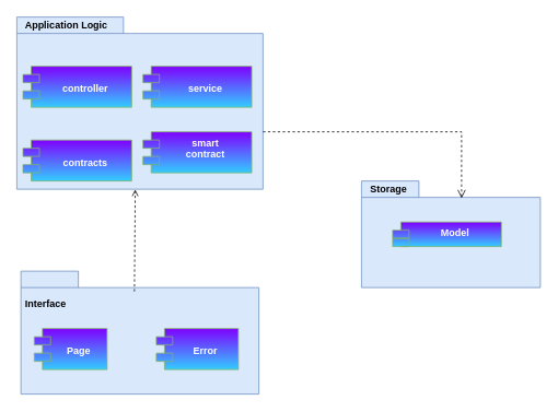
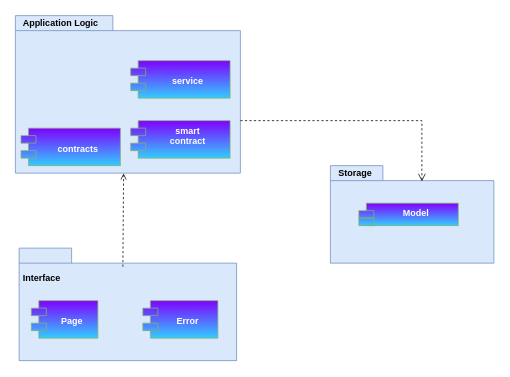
- <mxCell id="8" value="&#10;controller" style="shape=module;align=left;spacingLeft=20;align=center;verticalAlign=top;fillColor=#7F00FF;strokeColor=#82b366;gradientColor=#33CCFF;fontColor=#FFFFFF;fontStyle=1" parent="1" vertex="1"><mxGeometry x="27.5" y="80" width="132.5" height="50" as="geometry" /></mxCell>
